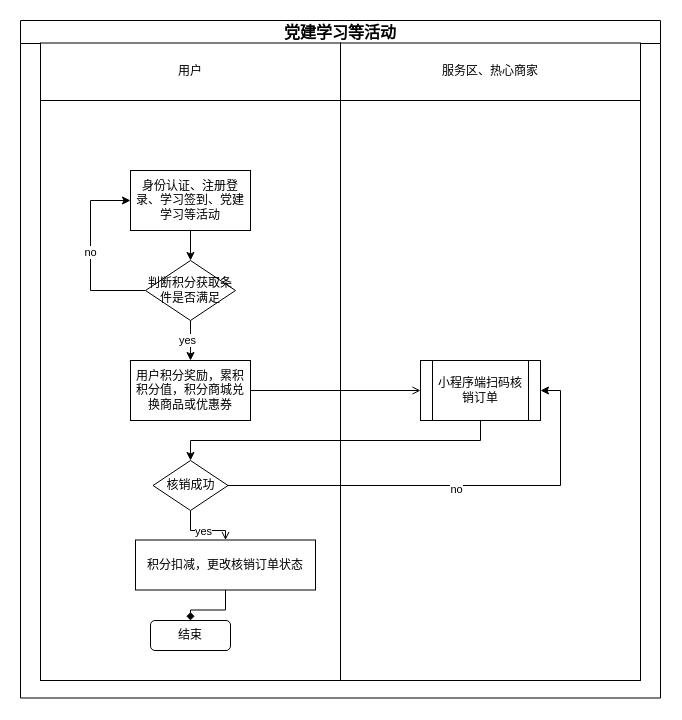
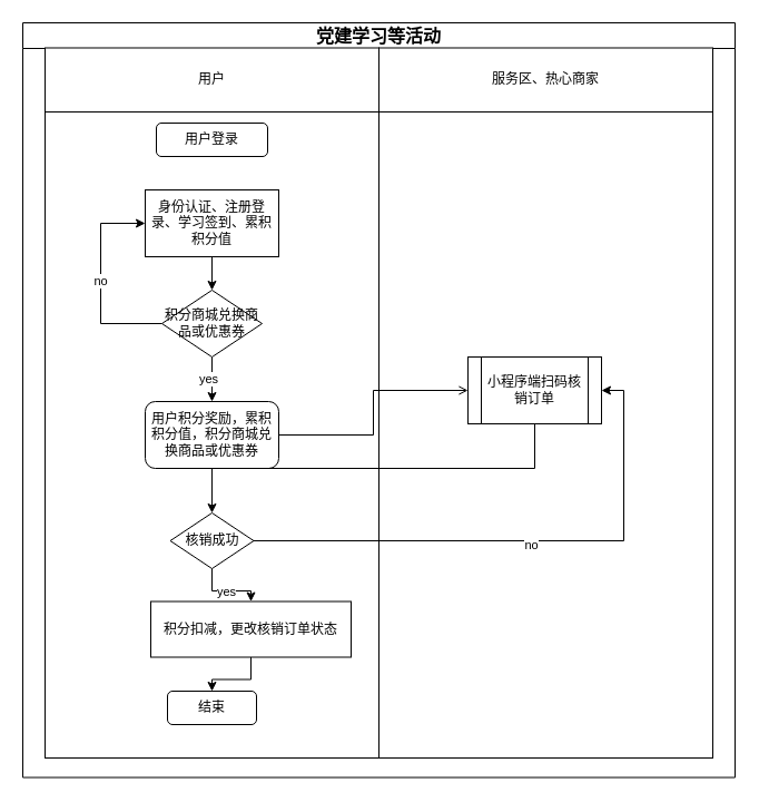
+ <mxCell id="7" value="用户登录" style="rounded=1;whiteSpace=wrap;html=1;fontSize=12;glass=0;strokeWidth=1;shadow=0;" parent="2" vertex="1"><mxGeometry x="120" y="90" width="100" height="30" as="geometry" /></mxCell>
- <mxCell id="9" value="身份认证、注册登录、学习签到、党建学习等活动" style="rounded=0;whiteSpace=wrap;html=1;" vertex="1" parent="2"><mxGeometry x="110" y="150" width="120" height="60" as="geometry" /></mxCell>
+ <mxCell id="9" value="身份认证、注册登录、学习签到、累积积分值" style="rounded=0;whiteSpace=wrap;html=1;" vertex="1" parent="2"><mxGeometry x="110" y="150" width="120" height="60" as="geometry" /></mxCell>
- <mxCell id="14" value="判断积分获取条件是否满足" style="rhombus;whiteSpace=wrap;html=1;" vertex="1" parent="2"><mxGeometry x="125" y="240" width="90" height="60" as="geometry" /></mxCell>
+ <mxCell id="14" value="积分商城兑换商品或优惠券" style="rhombus;whiteSpace=wrap;html=1;" vertex="1" parent="2"><mxGeometry x="125" y="240" width="90" height="60" as="geometry" /></mxCell>
- <mxCell id="16" value="用户积分奖励，累积积分值，积分商城兑换商品或优惠券" style="rounded=0;whiteSpace=wrap;html=1;" vertex="1" parent="2"><mxGeometry x="110" y="340" width="120" height="60" as="geometry" /></mxCell>
+ <mxCell id="16" value="用户积分奖励，累积积分值，积分商城兑换商品或优惠券" style="whiteSpace=wrap;html=1;rounded=1;" vertex="1" parent="2"><mxGeometry x="110" y="340" width="120" height="60" as="geometry" /></mxCell>
- <mxCell id="18" value="小程序端扫码核销订单" style="shape=process;whiteSpace=wrap;html=1;backgroundOutline=1;" vertex="1" parent="2"><mxGeometry x="400" y="340" width="120" height="60" as="geometry" /></mxCell>
+ <mxCell id="18" value="小程序端扫码核销订单" style="shape=process;whiteSpace=wrap;html=1;backgroundOutline=1;" vertex="1" parent="2"><mxGeometry x="400" y="300" width="120" height="60" as="geometry" /></mxCell>
- <mxCell id="23" style="edgeStyle=orthogonalEdgeStyle;rounded=0;orthogonalLoop=1;jettySize=auto;html=1;exitX=0.5;exitY=1;exitDx=0;exitDy=0;entryX=0.5;entryY=0;entryDx=0;entryDy=0;endArrow=open;" edge="1" parent="2" source="21" target="26"><mxGeometry relative="1" as="geometry" /></mxCell>
+ <mxCell id="23" style="edgeStyle=orthogonalEdgeStyle;rounded=0;orthogonalLoop=1;jettySize=auto;html=1;exitX=0.5;exitY=1;exitDx=0;exitDy=0;entryX=0.5;entryY=0;entryDx=0;entryDy=0;" edge="1" parent="2" source="21" target="26"><mxGeometry relative="1" as="geometry" /></mxCell>
- <mxCell id="25" style="edgeStyle=orthogonalEdgeStyle;rounded=0;orthogonalLoop=1;jettySize=auto;html=1;exitX=0.5;exitY=1;exitDx=0;exitDy=0;entryX=0.5;entryY=0;entryDx=0;entryDy=0;endArrow=diamond;" edge="1" parent="2" source="26" target="22"><mxGeometry relative="1" as="geometry" /></mxCell>
+ <mxCell id="25" style="edgeStyle=orthogonalEdgeStyle;rounded=0;orthogonalLoop=1;jettySize=auto;html=1;exitX=0.5;exitY=1;exitDx=0;exitDy=0;entryX=0.5;entryY=0;entryDx=0;entryDy=0;" edge="1" parent="2" source="26" target="22"><mxGeometry relative="1" as="geometry" /></mxCell>
